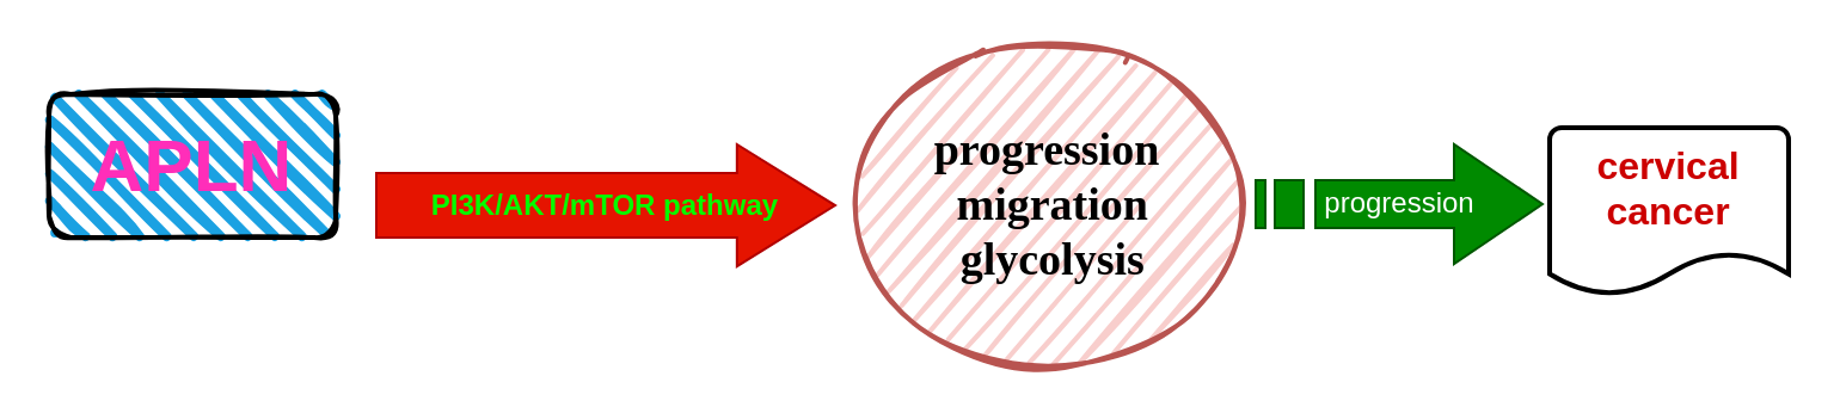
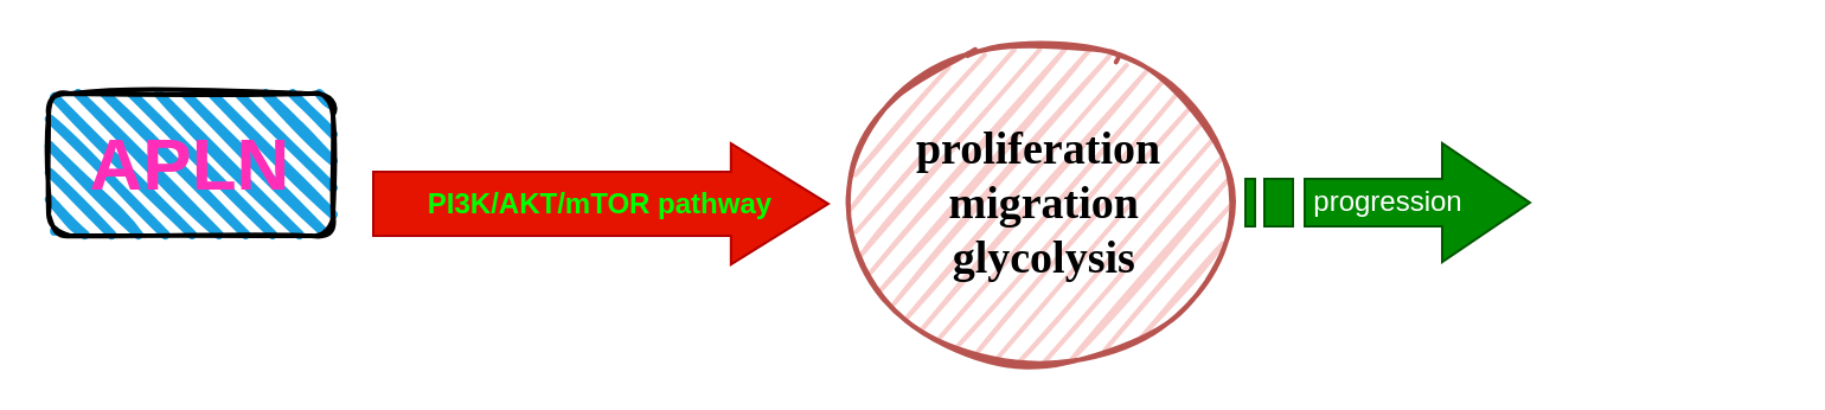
- <mxCell id="3" value="&lt;a name=&quot;OLE_LINK33&quot; style=&quot;font-size: 19px;&quot;&gt;&lt;/a&gt;&lt;a name=&quot;OLE_LINK32&quot; style=&quot;font-size: 19px;&quot;&gt;&lt;span style=&quot;font-size: 19px;&quot;&gt;progression&lt;br style=&quot;font-size: 19px;&quot;&gt;&amp;nbsp;migration&lt;br style=&quot;font-size: 19px;&quot;&gt;&amp;nbsp;&lt;/span&gt;&lt;/a&gt;&lt;a name=&quot;OLE_LINK87&quot; style=&quot;font-size: 19px;&quot;&gt;&lt;/a&gt;&lt;a name=&quot;OLE_LINK88&quot; style=&quot;font-size: 19px;&quot;&gt;&lt;span style=&quot;font-size: 19px;&quot;&gt;&lt;span style=&quot;font-size: 19px;&quot; lang=&quot;EN-US&quot;&gt;glycolysis&lt;/span&gt;&lt;/span&gt;&lt;/a&gt;" style="ellipse;whiteSpace=wrap;html=1;strokeWidth=2;fillWeight=2;hachureGap=8;fillColor=#f8cecc;fillStyle=dots;sketch=1;fontStyle=1;fontSize=19;fontFamily=Times New Roman;strokeColor=#b85450;" parent="1" vertex="1"><mxGeometry x="353" y="20.52" width="170" height="130" as="geometry" /></mxCell>
+ <mxCell id="3" value="&lt;a name=&quot;OLE_LINK33&quot; style=&quot;font-size: 19px;&quot;&gt;&lt;/a&gt;&lt;a name=&quot;OLE_LINK32&quot; style=&quot;font-size: 19px;&quot;&gt;&lt;span style=&quot;font-size: 19px;&quot;&gt;proliferation&lt;br style=&quot;font-size: 19px;&quot;&gt;&amp;nbsp;migration&lt;br style=&quot;font-size: 19px;&quot;&gt;&amp;nbsp;&lt;/span&gt;&lt;/a&gt;&lt;a name=&quot;OLE_LINK87&quot; style=&quot;font-size: 19px;&quot;&gt;&lt;/a&gt;&lt;a name=&quot;OLE_LINK88&quot; style=&quot;font-size: 19px;&quot;&gt;&lt;span style=&quot;font-size: 19px;&quot;&gt;&lt;span style=&quot;font-size: 19px;&quot; lang=&quot;EN-US&quot;&gt;glycolysis&lt;/span&gt;&lt;/span&gt;&lt;/a&gt;" style="ellipse;whiteSpace=wrap;html=1;strokeWidth=2;fillWeight=2;hachureGap=8;fillColor=#f8cecc;fillStyle=dots;sketch=1;fontStyle=1;fontSize=19;fontFamily=Times New Roman;strokeColor=#b85450;" parent="1" vertex="1"><mxGeometry x="353" y="20.52" width="170" height="130" as="geometry" /></mxCell>
- <mxCell id="6" value="&lt;a name=&quot;OLE_LINK7&quot; style=&quot;font-size: 16px;&quot;&gt;cervical cancer&lt;/a&gt;" style="strokeWidth=2;html=1;shape=mxgraph.flowchart.document2;whiteSpace=wrap;size=0.25;fontSize=16;align=center;verticalAlign=top;fontColor=#CC0000;fontStyle=1" parent="1" vertex="1"><mxGeometry x="648" y="53" width="100" height="70" as="geometry" /></mxCell>
